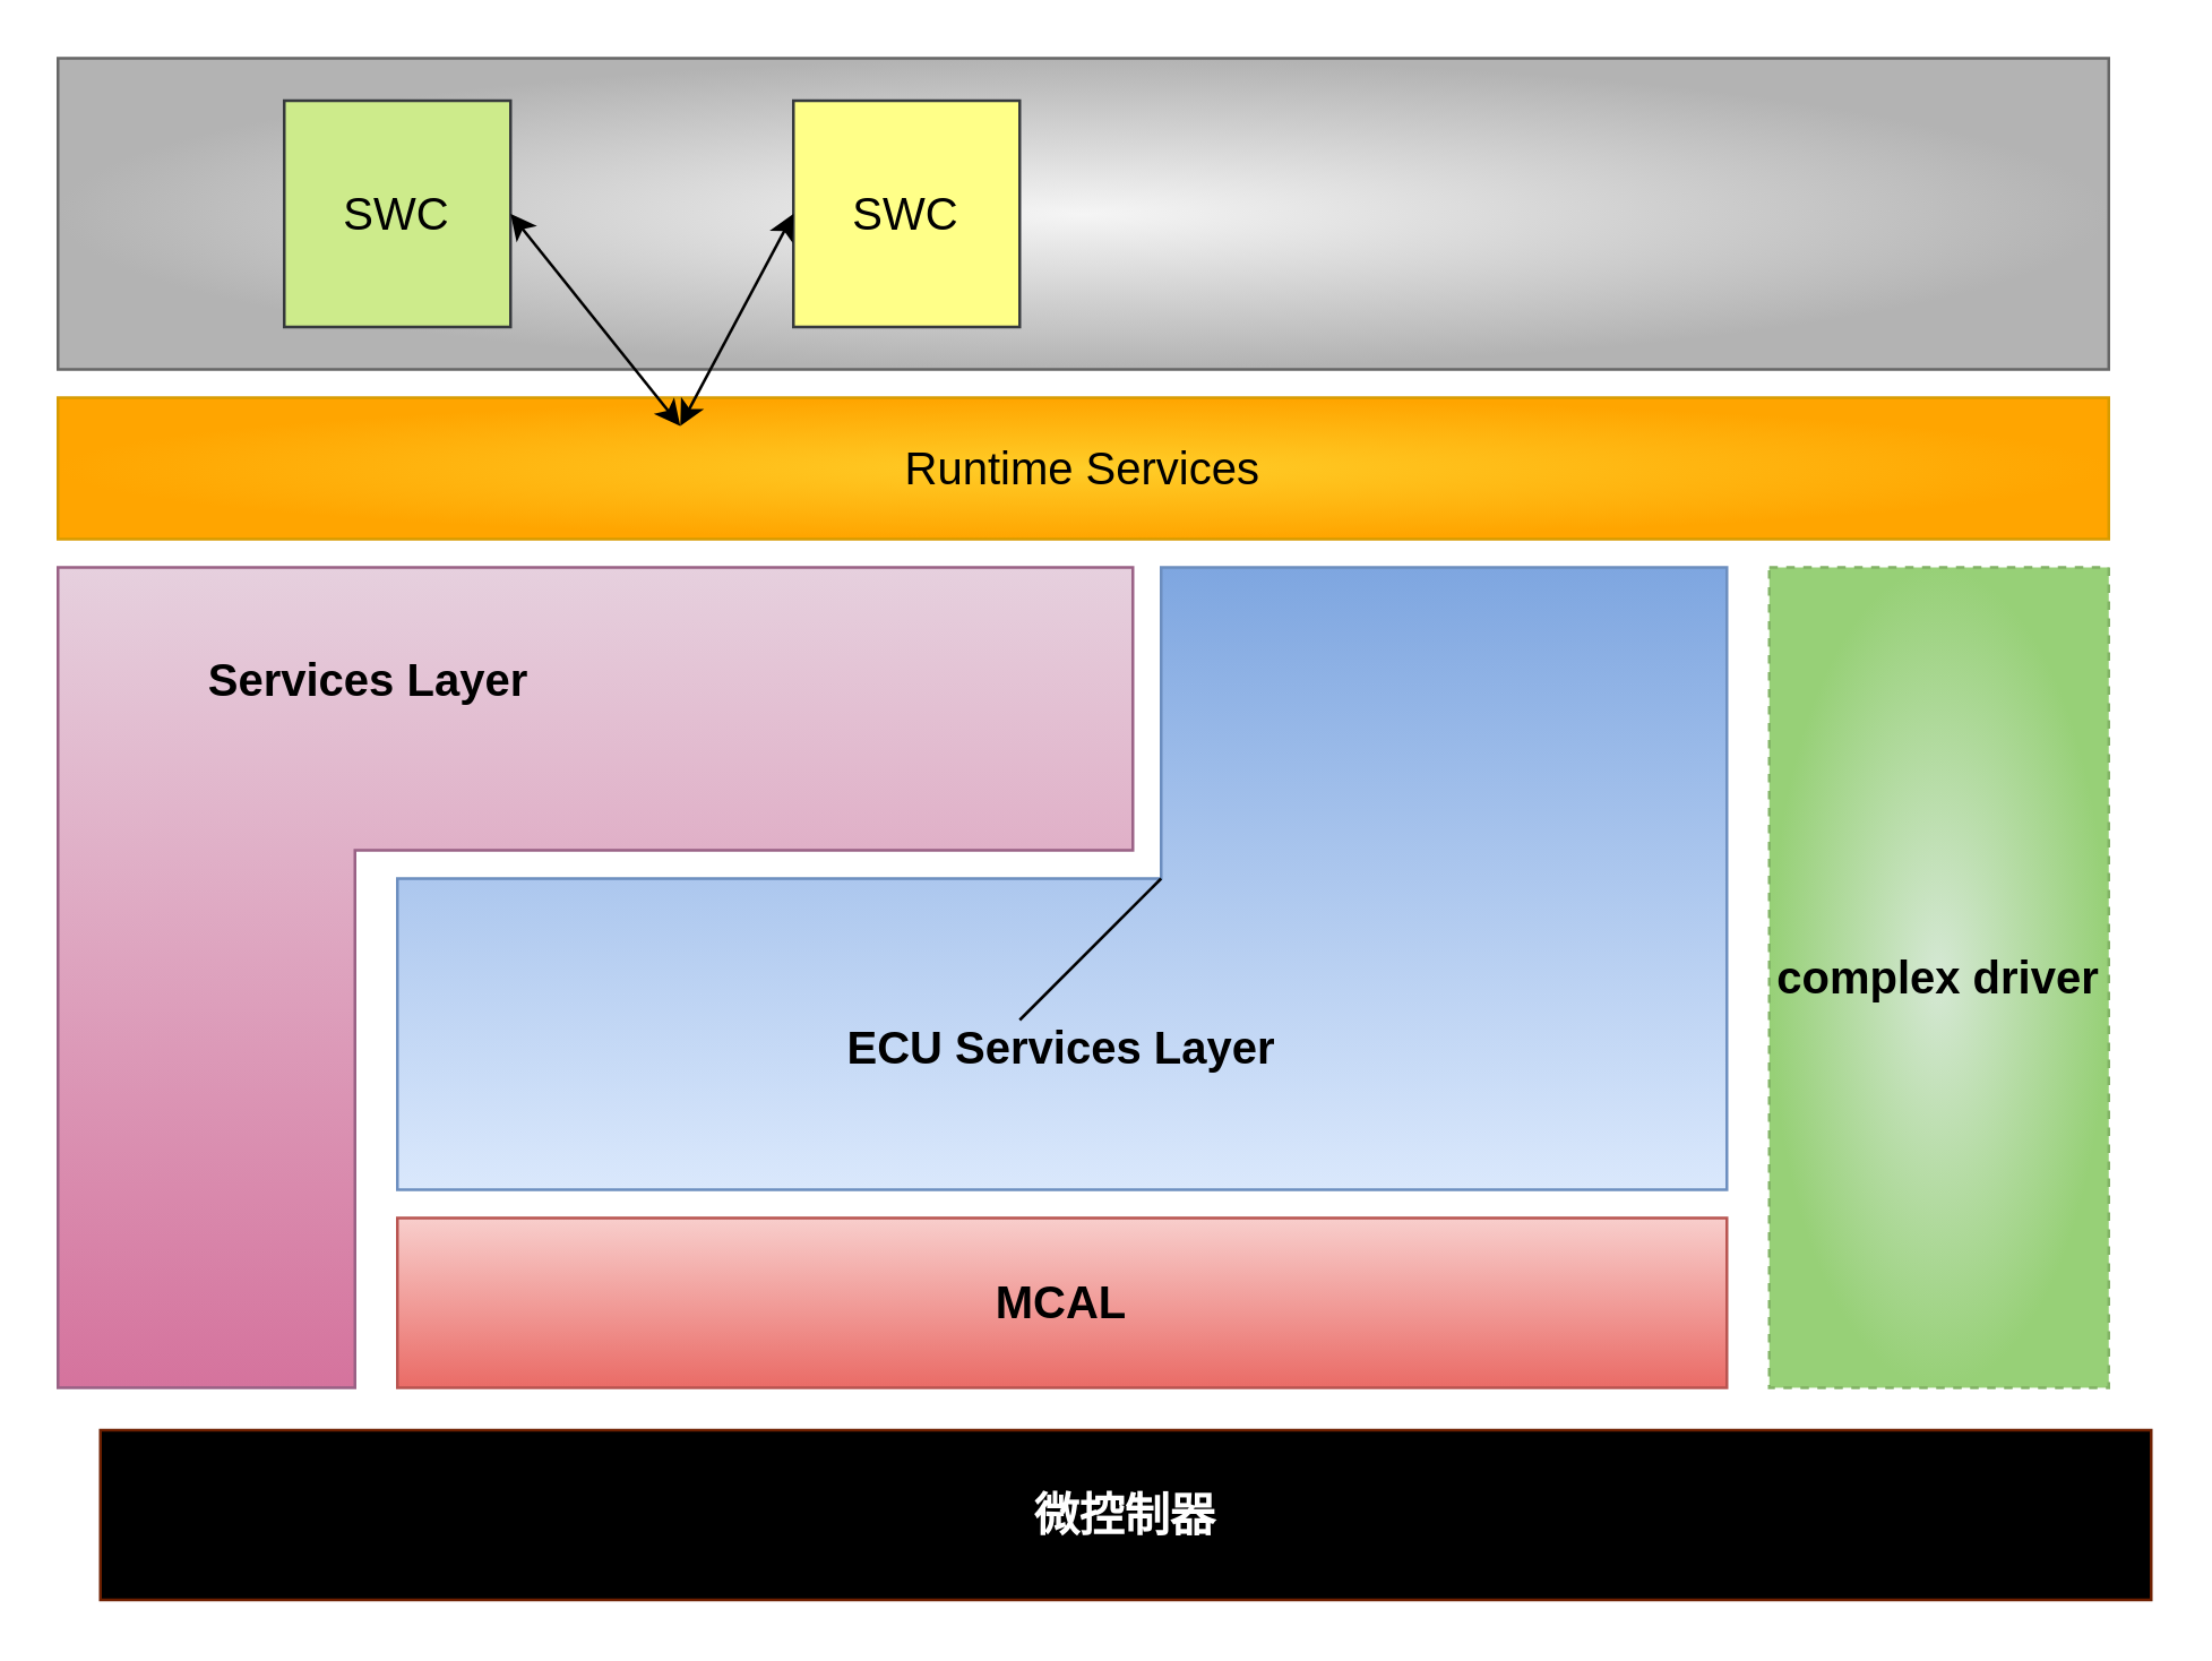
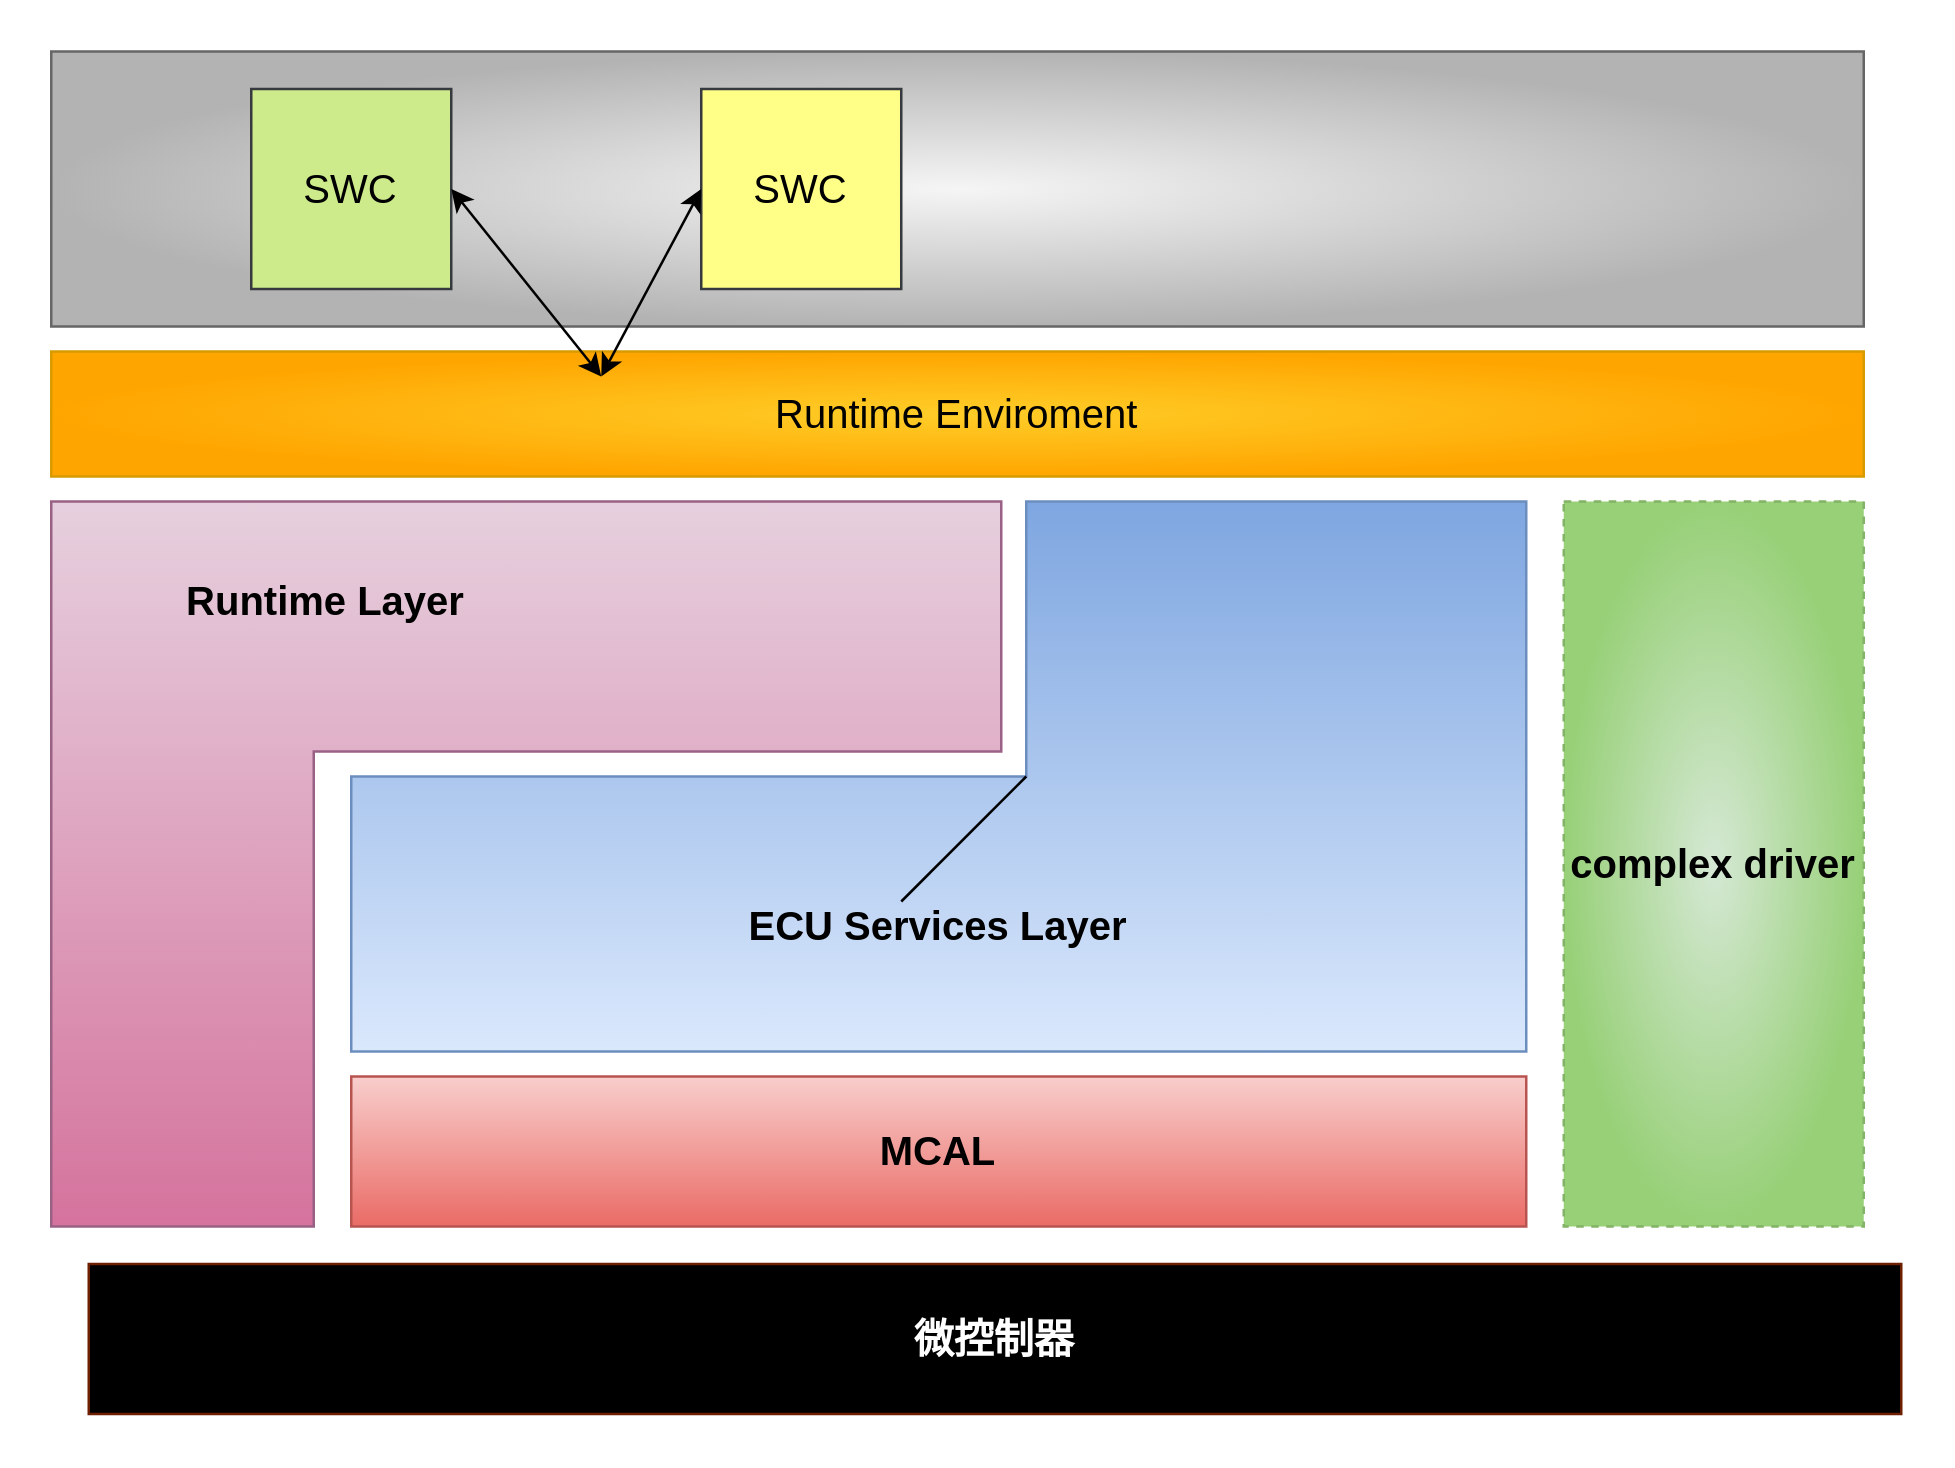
- <mxCell id="9" value="Runtime Services" style="rounded=0;whiteSpace=wrap;html=1;fontSize=16;gradientDirection=radial;fillColor=#ffcd28;strokeColor=#d79b00;gradientColor=#ffa500;" parent="1" vertex="1"><mxGeometry x="20" y="140" width="725" height="50" as="geometry" /></mxCell>
+ <mxCell id="9" value="Runtime Enviroment" style="rounded=0;whiteSpace=wrap;html=1;fontSize=16;gradientDirection=radial;fillColor=#ffcd28;strokeColor=#d79b00;gradientColor=#ffa500;" parent="1" vertex="1"><mxGeometry x="20" y="140" width="725" height="50" as="geometry" /></mxCell>
- <mxCell id="4" value="Services Layer" style="text;html=1;strokeColor=none;fillColor=none;align=center;verticalAlign=middle;whiteSpace=wrap;rounded=0;fontSize=16;fontStyle=1" parent="1" vertex="1"><mxGeometry x="50" y="220" width="160" height="40" as="geometry" /></mxCell>
+ <mxCell id="4" value="Runtime Layer" style="text;html=1;strokeColor=none;fillColor=none;align=center;verticalAlign=middle;whiteSpace=wrap;rounded=0;fontSize=16;fontStyle=1" parent="1" vertex="1"><mxGeometry x="50" y="220" width="160" height="40" as="geometry" /></mxCell>
